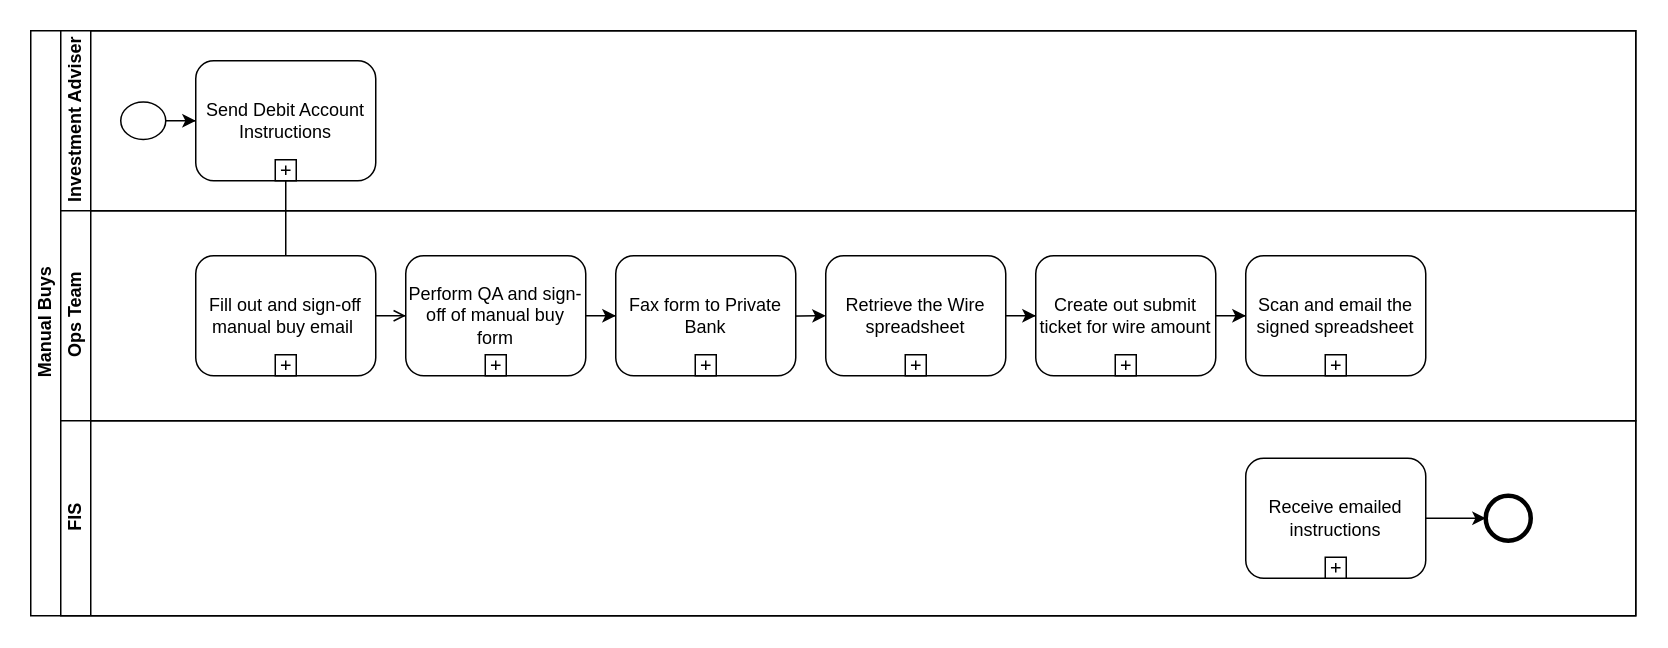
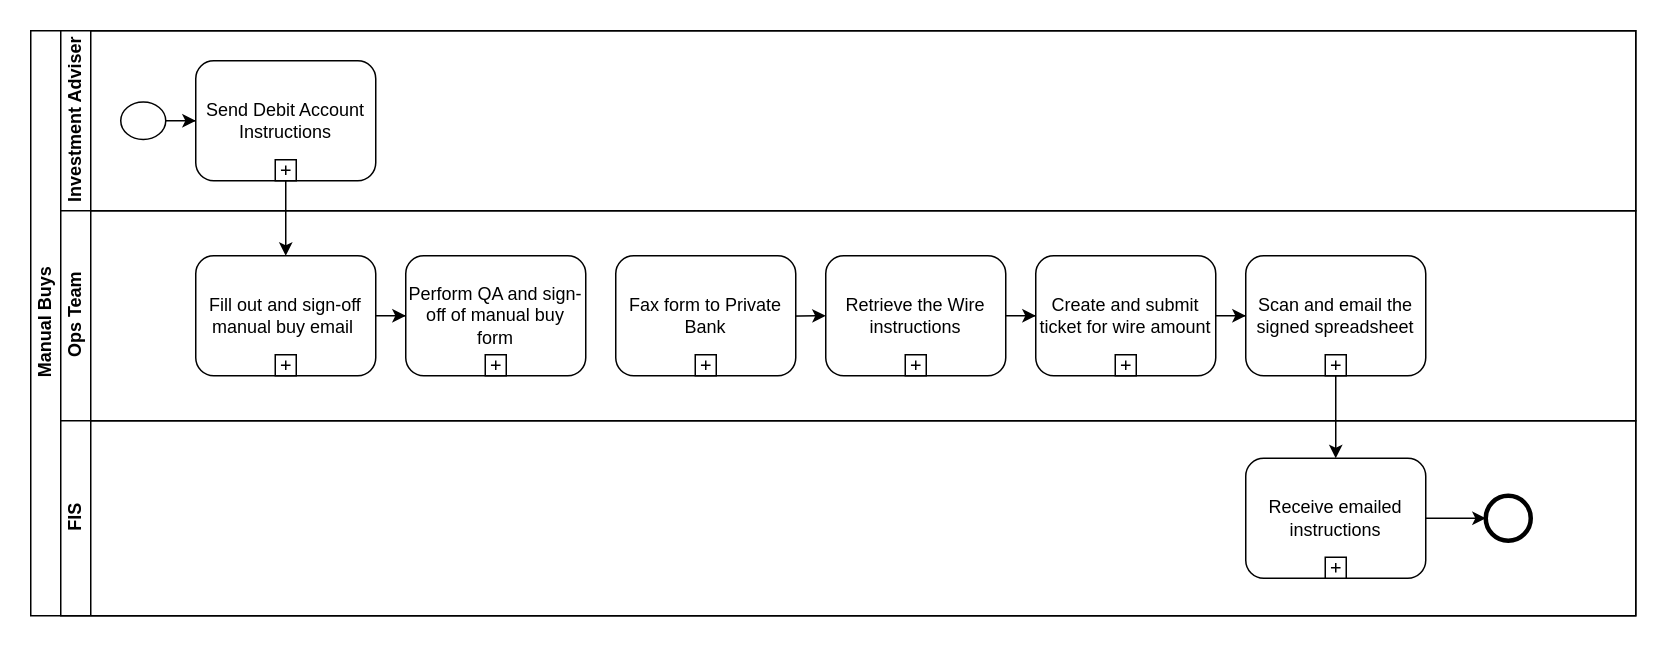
- <mxCell id="31" value="" style="edgeStyle=orthogonalEdgeStyle;rounded=0;orthogonalLoop=1;jettySize=auto;html=1;endArrow=none;" edge="1" parent="2" source="6" target="17"><mxGeometry relative="1" as="geometry" /></mxCell>
+ <mxCell id="31" value="" style="edgeStyle=orthogonalEdgeStyle;rounded=0;orthogonalLoop=1;jettySize=auto;html=1;" edge="1" parent="2" source="6" target="17"><mxGeometry relative="1" as="geometry" /></mxCell>
- <mxCell id="9" value="" style="edgeStyle=orthogonalEdgeStyle;rounded=0;orthogonalLoop=1;jettySize=auto;html=1;endArrow=open;" edge="1" parent="8" source="17" target="15"><mxGeometry relative="1" as="geometry" /></mxCell>
+ <mxCell id="9" value="" style="edgeStyle=orthogonalEdgeStyle;rounded=0;orthogonalLoop=1;jettySize=auto;html=1;" edge="1" parent="8" source="17" target="15"><mxGeometry relative="1" as="geometry" /></mxCell>
- <mxCell id="10" value="" style="edgeStyle=orthogonalEdgeStyle;rounded=0;orthogonalLoop=1;jettySize=auto;html=1;" edge="1" parent="8" source="15" target="19"><mxGeometry relative="1" as="geometry" /></mxCell>
- <mxCell id="13" value="Retrieve the Wire spreadsheet" style="html=1;whiteSpace=wrap;rounded=1;dropTarget=0;" vertex="1" parent="8"><mxGeometry x="510" y="30" width="120" height="80" as="geometry" /></mxCell>
+ <mxCell id="13" value="Retrieve the Wire instructions" style="html=1;whiteSpace=wrap;rounded=1;dropTarget=0;" vertex="1" parent="8"><mxGeometry x="510" y="30" width="120" height="80" as="geometry" /></mxCell>
- <mxCell id="22" value="Create out submit ticket for wire amount" style="html=1;whiteSpace=wrap;rounded=1;dropTarget=0;" vertex="1" parent="8"><mxGeometry x="650" y="30" width="120" height="80" as="geometry" /></mxCell>
+ <mxCell id="22" value="Create and submit ticket for wire amount" style="html=1;whiteSpace=wrap;rounded=1;dropTarget=0;" vertex="1" parent="8"><mxGeometry x="650" y="30" width="120" height="80" as="geometry" /></mxCell>
+ <mxCell id="32" value="" style="edgeStyle=orthogonalEdgeStyle;rounded=0;orthogonalLoop=1;jettySize=auto;html=1;" edge="1" parent="2" source="24" target="29"><mxGeometry relative="1" as="geometry" /></mxCell>
